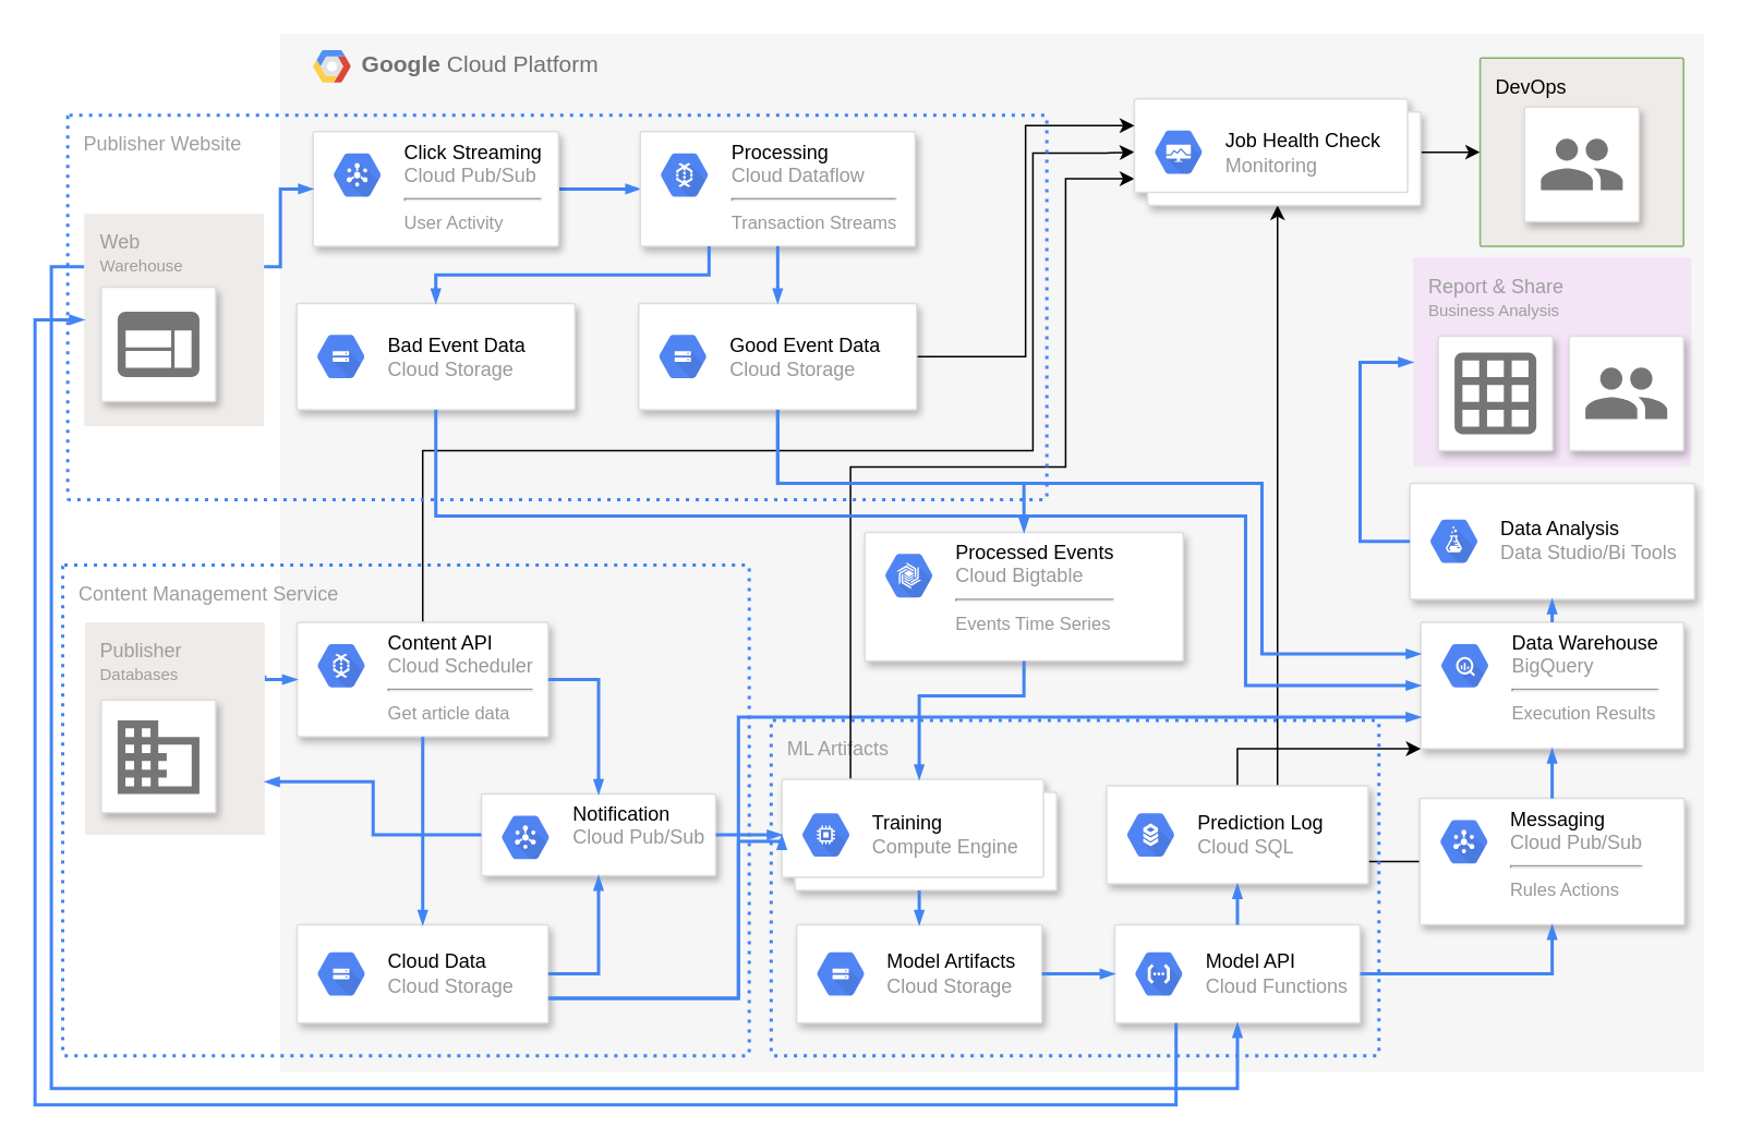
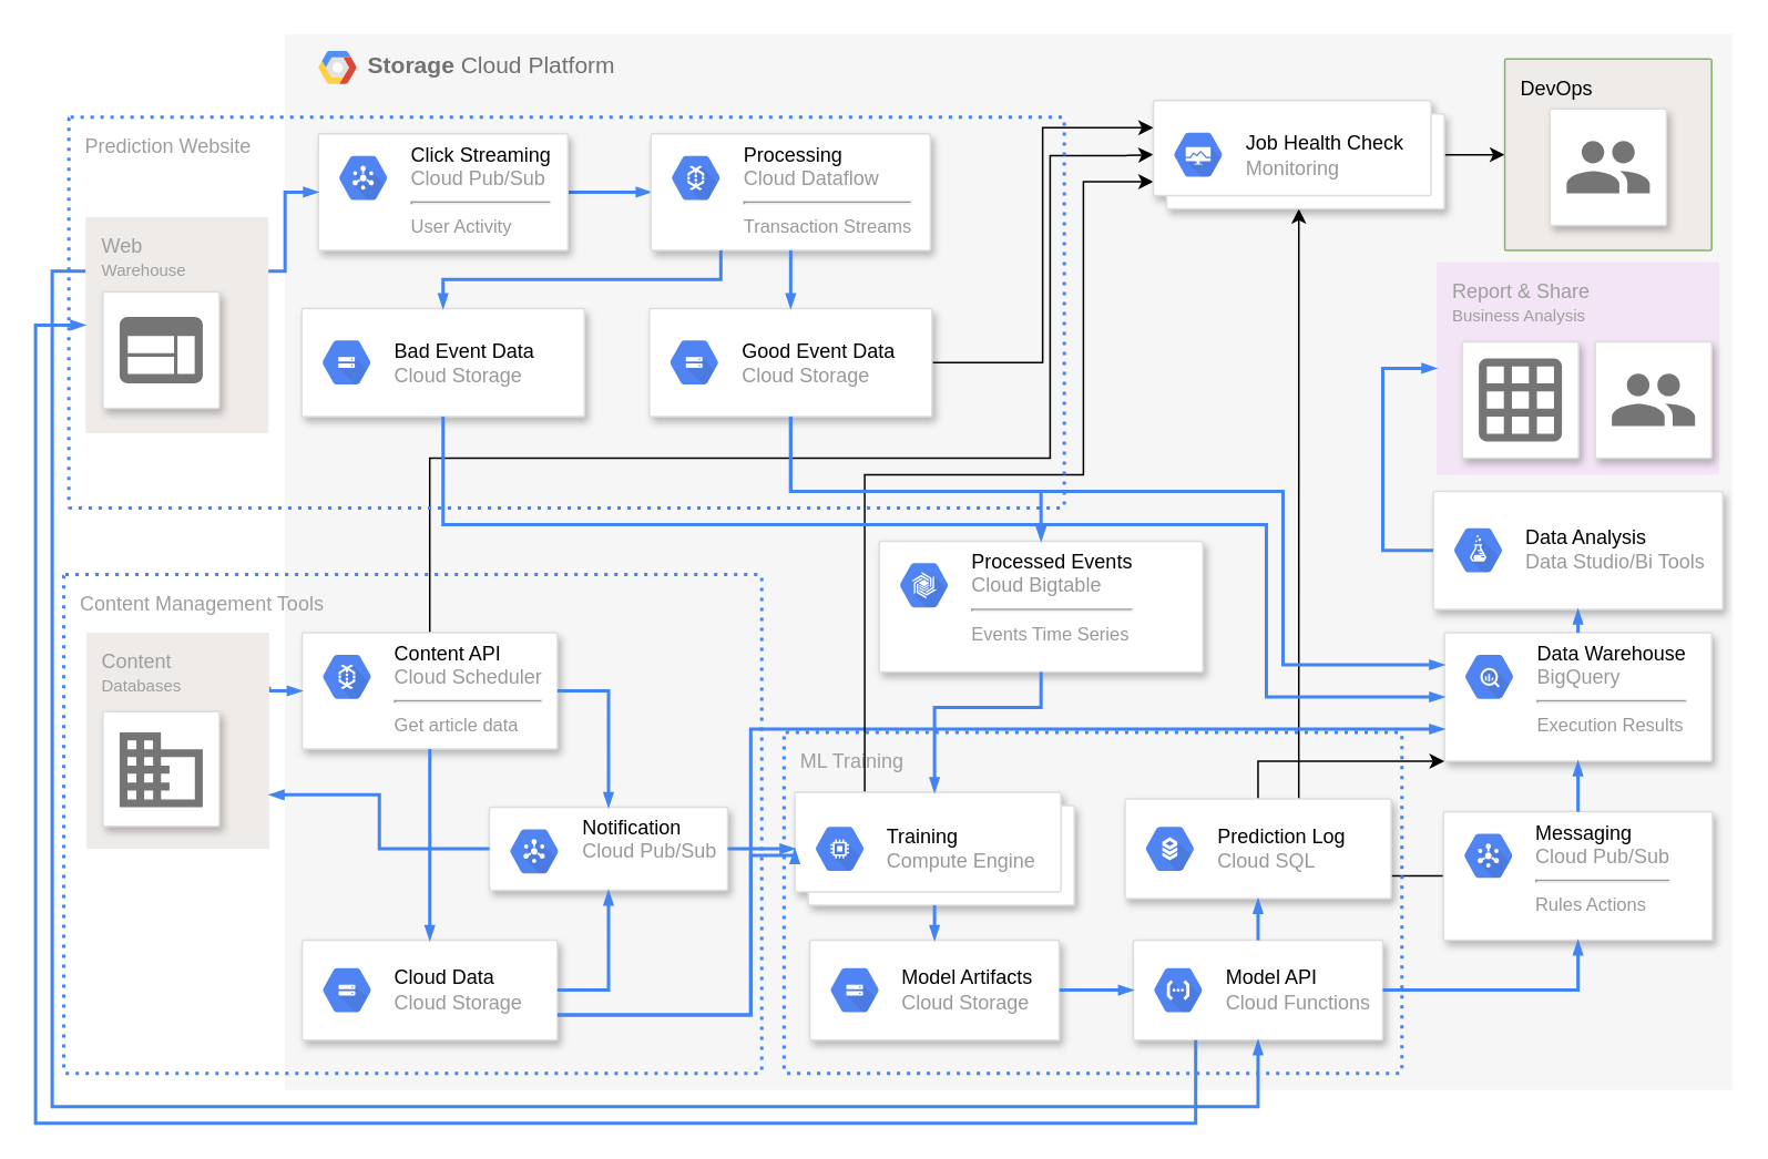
- <mxCell id="2" value="&lt;b&gt;Google &lt;/b&gt;Cloud Platform" style="fillColor=#F6F6F6;strokeColor=none;shadow=0;gradientColor=none;fontSize=14;align=left;spacing=10;fontColor=#717171;9E9E9E;verticalAlign=top;spacingTop=-4;fontStyle=0;spacingLeft=40;html=1;" parent="1" vertex="1"><mxGeometry x="170.91" y="20" width="870" height="635" as="geometry" /></mxCell>
+ <mxCell id="2" value="&lt;b&gt;Storage &lt;/b&gt;Cloud Platform" style="fillColor=#F6F6F6;strokeColor=none;shadow=0;gradientColor=none;fontSize=14;align=left;spacing=10;fontColor=#717171;9E9E9E;verticalAlign=top;spacingTop=-4;fontStyle=0;spacingLeft=40;html=1;" parent="1" vertex="1"><mxGeometry x="170.91" y="20" width="870" height="635" as="geometry" /></mxCell>
- <mxCell id="57" value="Publisher Website" style="rounded=1;absoluteArcSize=1;arcSize=2;html=1;strokeColor=#4284F3;gradientColor=none;shadow=0;dashed=1;fontSize=12;fontColor=#9E9E9E;align=left;verticalAlign=top;spacing=10;spacingTop=-4;fillColor=none;dashPattern=1 2;strokeWidth=2;" parent="1" vertex="1"><mxGeometry x="40.91" y="70" width="598.5" height="235" as="geometry" /></mxCell>
+ <mxCell id="57" value="Prediction Website" style="rounded=1;absoluteArcSize=1;arcSize=2;html=1;strokeColor=#4284F3;gradientColor=none;shadow=0;dashed=1;fontSize=12;fontColor=#9E9E9E;align=left;verticalAlign=top;spacing=10;spacingTop=-4;fillColor=none;dashPattern=1 2;strokeWidth=2;" parent="1" vertex="1"><mxGeometry x="40.91" y="70" width="598.5" height="235" as="geometry" /></mxCell>
- <mxCell id="13" value="Content Management Service" style="rounded=1;absoluteArcSize=1;arcSize=2;html=1;strokeColor=#4284F3;gradientColor=none;shadow=0;dashed=1;fontSize=12;fontColor=#9E9E9E;align=left;verticalAlign=top;spacing=10;spacingTop=-4;fillColor=none;dashPattern=1 2;strokeWidth=2;" parent="2" vertex="1"><mxGeometry x="-133.059" y="325" width="419.647" height="300" as="geometry" /></mxCell>
+ <mxCell id="13" value="Content Management Tools" style="rounded=1;absoluteArcSize=1;arcSize=2;html=1;strokeColor=#4284F3;gradientColor=none;shadow=0;dashed=1;fontSize=12;fontColor=#9E9E9E;align=left;verticalAlign=top;spacing=10;spacingTop=-4;fillColor=none;dashPattern=1 2;strokeWidth=2;" parent="2" vertex="1"><mxGeometry x="-133.059" y="325" width="419.647" height="300" as="geometry" /></mxCell>
- <mxCell id="62" value="Publisher&lt;br&gt;&lt;font style=&quot;font-size: 10px&quot;&gt;Databases&lt;/font&gt;" style="rounded=1;absoluteArcSize=1;arcSize=2;html=1;strokeColor=none;gradientColor=none;shadow=0;dashed=0;fontSize=12;fontColor=#9E9E9E;align=left;verticalAlign=top;spacing=10;spacingTop=-4;fillColor=#EFEBE9;" parent="1" vertex="1"><mxGeometry x="51.41" y="380" width="110" height="130" as="geometry" /></mxCell>
+ <mxCell id="62" value="Content&lt;br&gt;&lt;font style=&quot;font-size: 10px&quot;&gt;Databases&lt;/font&gt;" style="rounded=1;absoluteArcSize=1;arcSize=2;html=1;strokeColor=none;gradientColor=none;shadow=0;dashed=0;fontSize=12;fontColor=#9E9E9E;align=left;verticalAlign=top;spacing=10;spacingTop=-4;fillColor=#EFEBE9;" parent="1" vertex="1"><mxGeometry x="51.41" y="380" width="110" height="130" as="geometry" /></mxCell>
- <mxCell id="25" value="ML Artifacts" style="rounded=1;absoluteArcSize=1;arcSize=2;html=1;strokeColor=#4284F3;gradientColor=none;shadow=0;dashed=1;fontSize=12;fontColor=#9E9E9E;align=left;verticalAlign=top;spacing=10;spacingTop=-4;fillColor=none;dashPattern=1 2;strokeWidth=2;" vertex="1" parent="2"><mxGeometry x="300" y="420" width="371.5" height="205" as="geometry" /></mxCell>
+ <mxCell id="25" value="ML Training" style="rounded=1;absoluteArcSize=1;arcSize=2;html=1;strokeColor=#4284F3;gradientColor=none;shadow=0;dashed=1;fontSize=12;fontColor=#9E9E9E;align=left;verticalAlign=top;spacing=10;spacingTop=-4;fillColor=none;dashPattern=1 2;strokeWidth=2;" vertex="1" parent="2"><mxGeometry x="300" y="420" width="371.5" height="205" as="geometry" /></mxCell>
